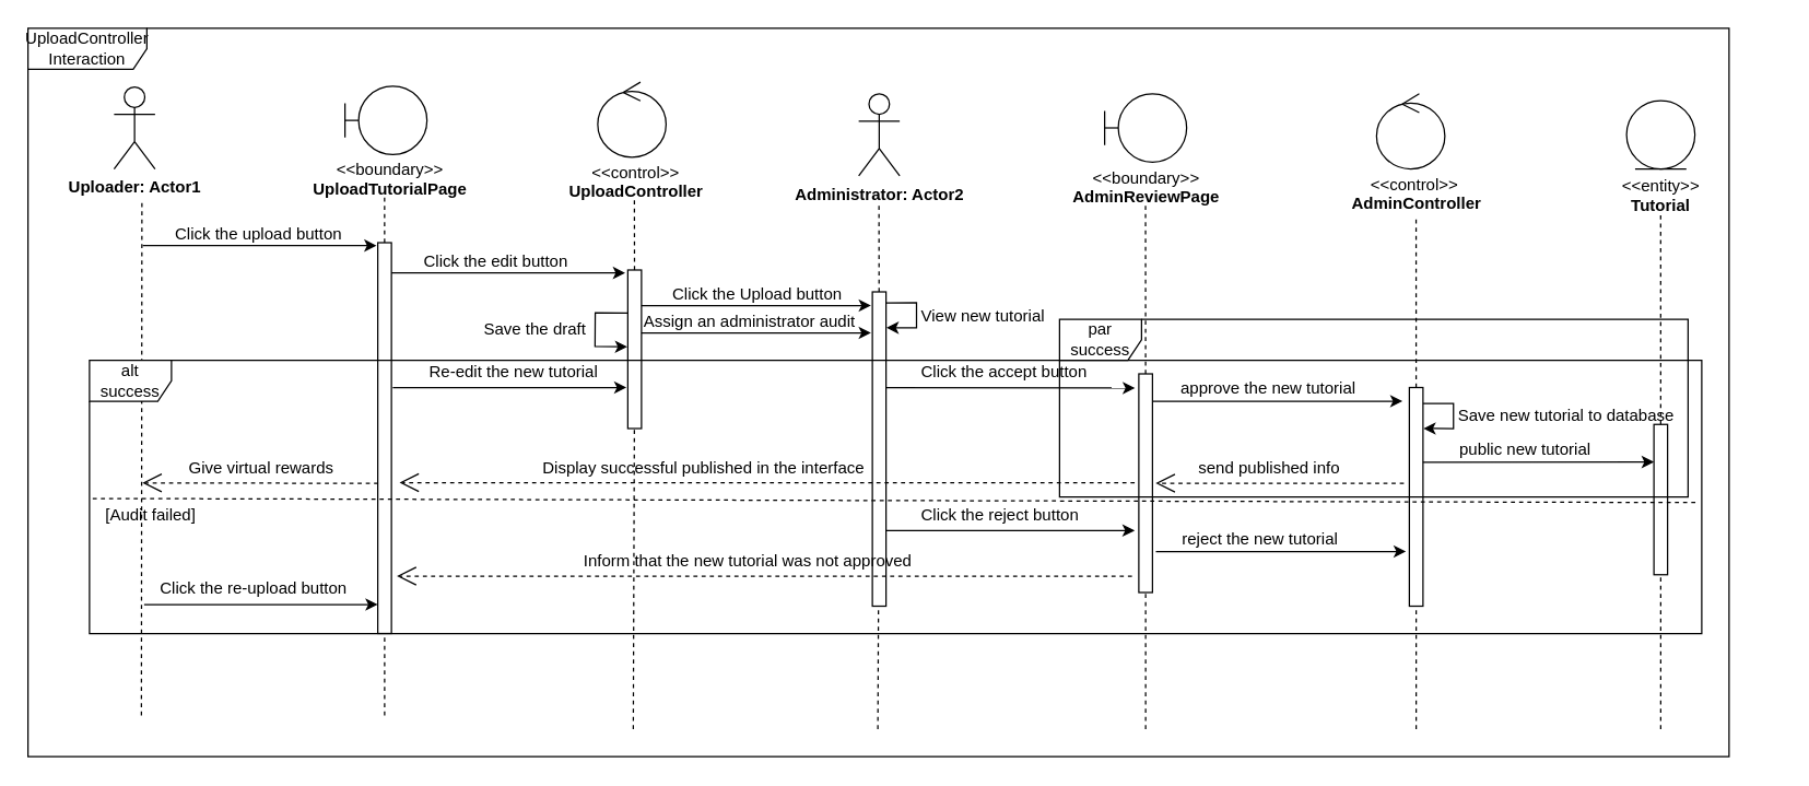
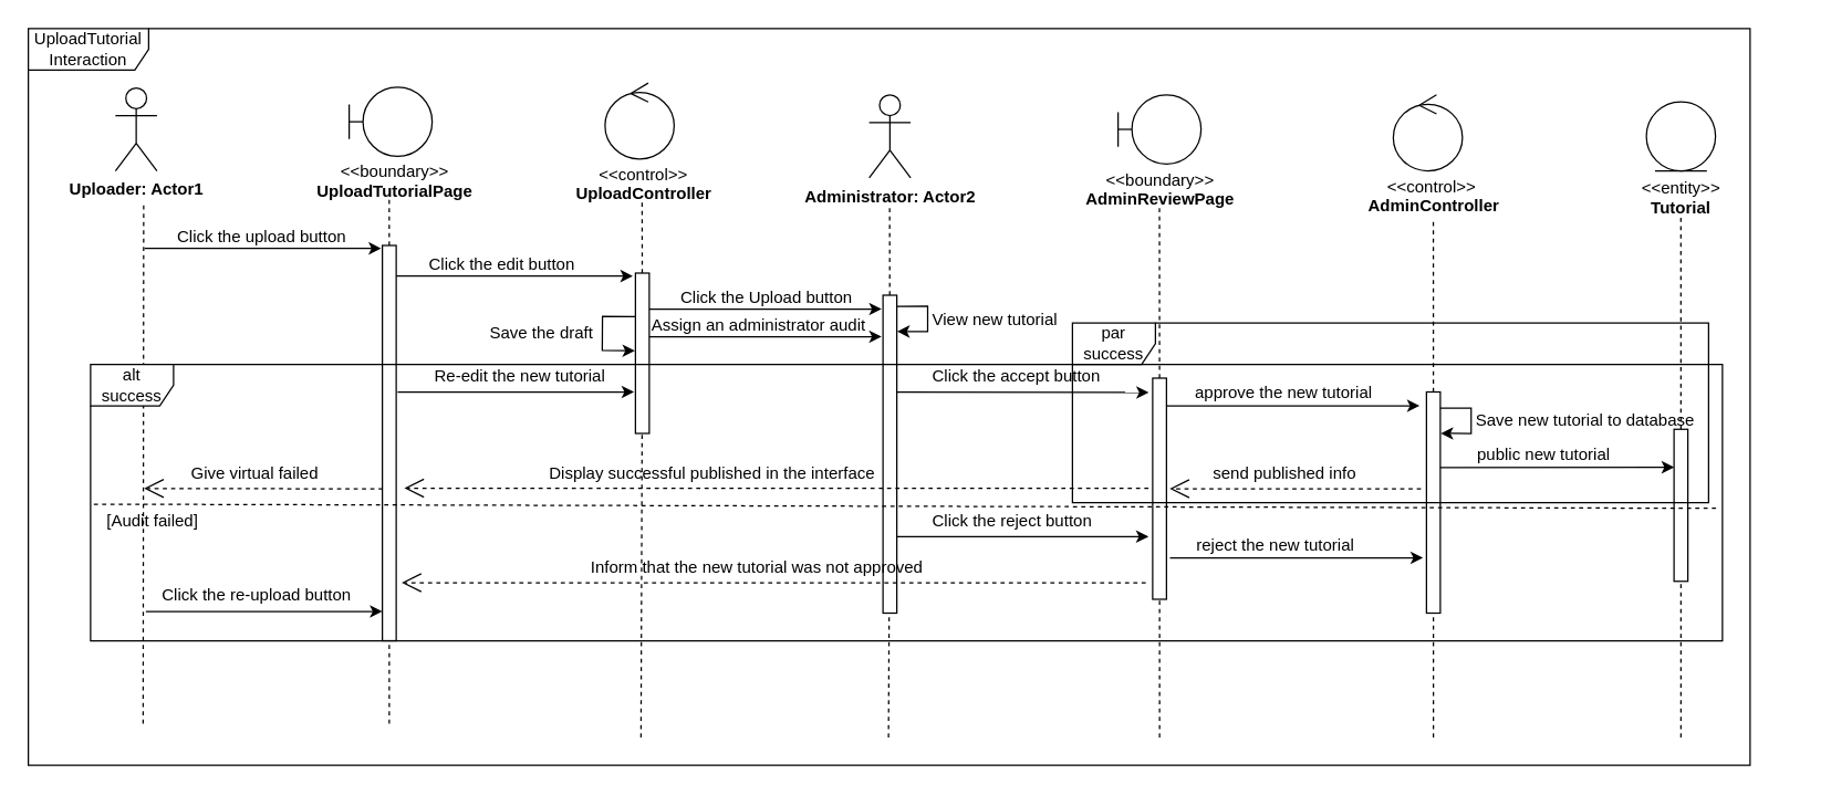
- <mxCell id="71" value="UploadController&lt;div&gt;Interaction&lt;/div&gt;" style="shape=umlFrame;whiteSpace=wrap;html=1;pointerEvents=0;width=87;height=30;" parent="1" vertex="1"><mxGeometry x="20" y="20" width="1245" height="533" as="geometry" /></mxCell>
+ <mxCell id="71" value="UploadTutorial&lt;div&gt;Interaction&lt;/div&gt;" style="shape=umlFrame;whiteSpace=wrap;html=1;pointerEvents=0;width=87;height=30;" parent="1" vertex="1"><mxGeometry x="20" y="20" width="1245" height="533" as="geometry" /></mxCell>
- <mxCell id="73" value="&lt;div style=&quot;text-align: center;&quot;&gt;&lt;span style=&quot;font-weight: 400;&quot;&gt;Give virtual rewards&lt;/span&gt;&lt;/div&gt;" style="text;whiteSpace=wrap;html=1;fontStyle=1;fontSize=12;" vertex="1" parent="1"><mxGeometry x="136" y="328" width="150" height="20" as="geometry" /></mxCell>
+ <mxCell id="73" value="&lt;div style=&quot;text-align: center;&quot;&gt;&lt;span style=&quot;font-weight: 400;&quot;&gt;Give virtual failed&lt;/span&gt;&lt;/div&gt;" style="text;whiteSpace=wrap;html=1;fontStyle=1;fontSize=12;" vertex="1" parent="1"><mxGeometry x="136" y="328" width="150" height="20" as="geometry" /></mxCell>
